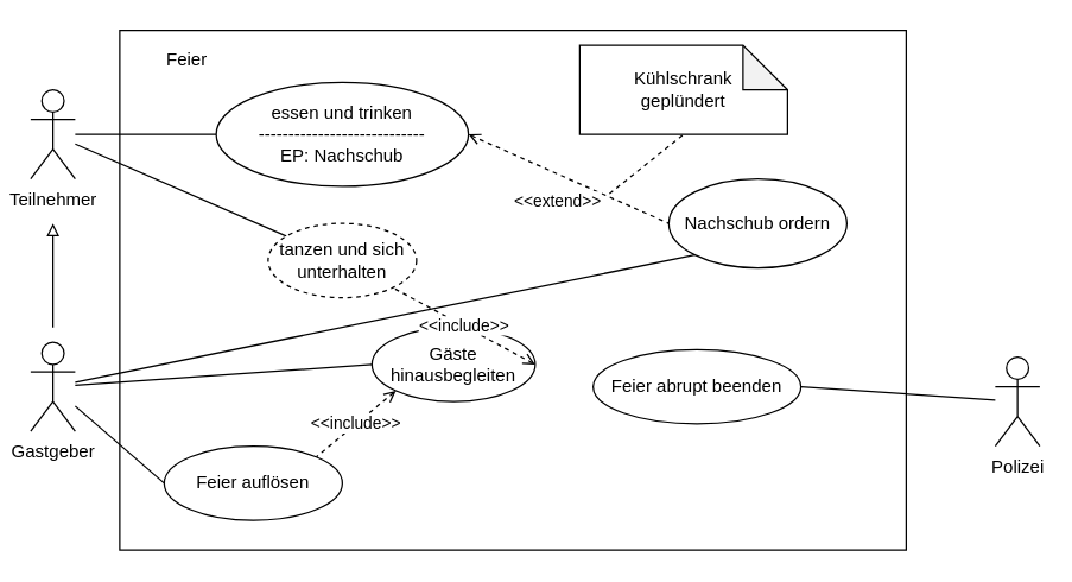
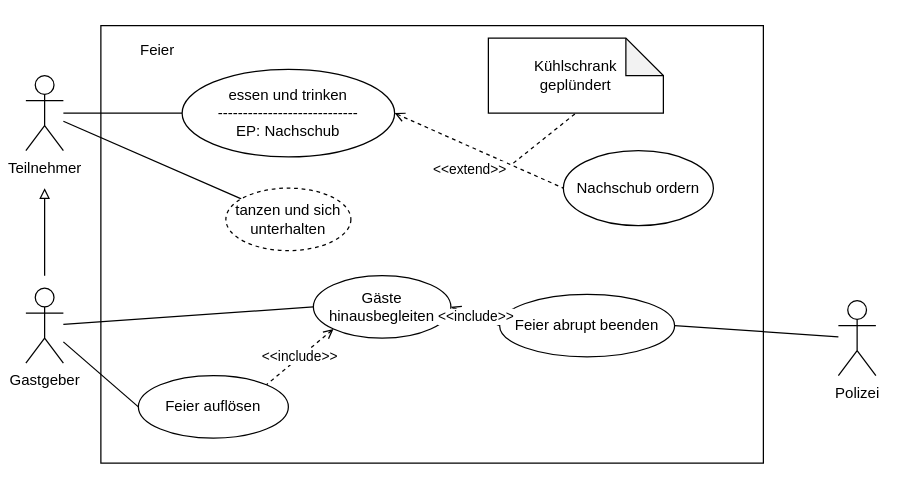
- <mxCell id="24" value="" style="endArrow=none;html=1;entryX=0;entryY=1;entryDx=0;entryDy=0;" parent="1" source="4" target="12" edge="1"><mxGeometry width="50" height="50" relative="1" as="geometry"><mxPoint x="380" y="290" as="sourcePoint" /><mxPoint x="430" y="240" as="targetPoint" /></mxGeometry></mxCell>
- <mxCell id="22" value="&amp;lt;&amp;lt;include&amp;gt;&amp;gt;" style="endArrow=none;dashed=1;html=1;startArrow=open;startFill=0;exitX=1;exitY=0.5;exitDx=0;exitDy=0;" parent="1" source="18" target="7" edge="1"><mxGeometry width="50" height="50" relative="1" as="geometry"><mxPoint x="304" y="280" as="sourcePoint" /><mxPoint x="266.426" y="317.322" as="targetPoint" /></mxGeometry></mxCell>
+ <mxCell id="22" value="&amp;lt;&amp;lt;include&amp;gt;&amp;gt;" style="endArrow=none;dashed=1;html=1;startArrow=open;startFill=0;exitX=1;exitY=0.5;exitDx=0;exitDy=0;entryX=0;entryY=0.5;entryDx=0;entryDy=0;" parent="1" source="18" target="20" edge="1"><mxGeometry width="50" height="50" relative="1" as="geometry"><mxPoint x="304" y="280" as="sourcePoint" /><mxPoint x="266.426" y="317.322" as="targetPoint" /></mxGeometry></mxCell>
